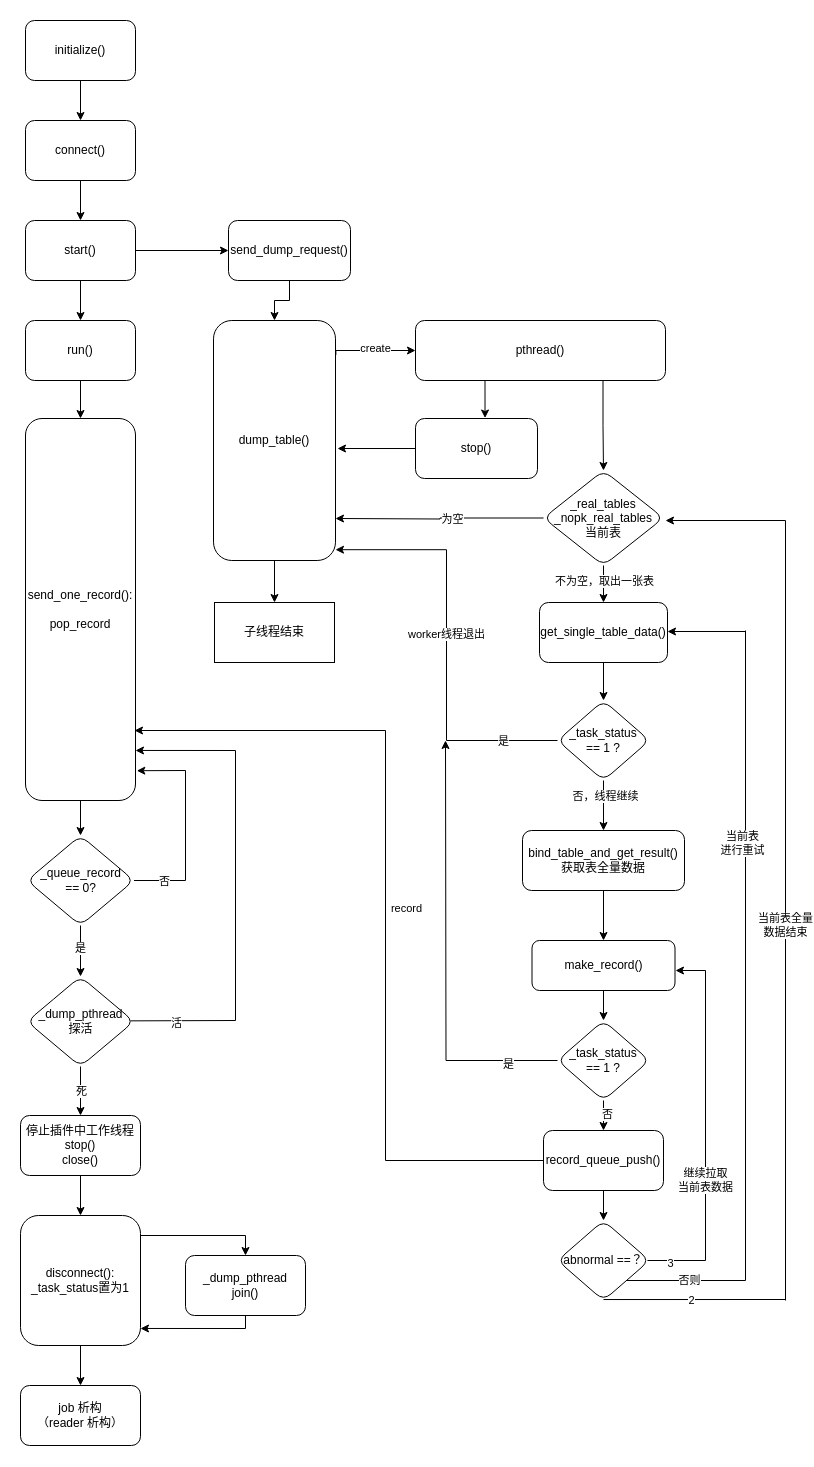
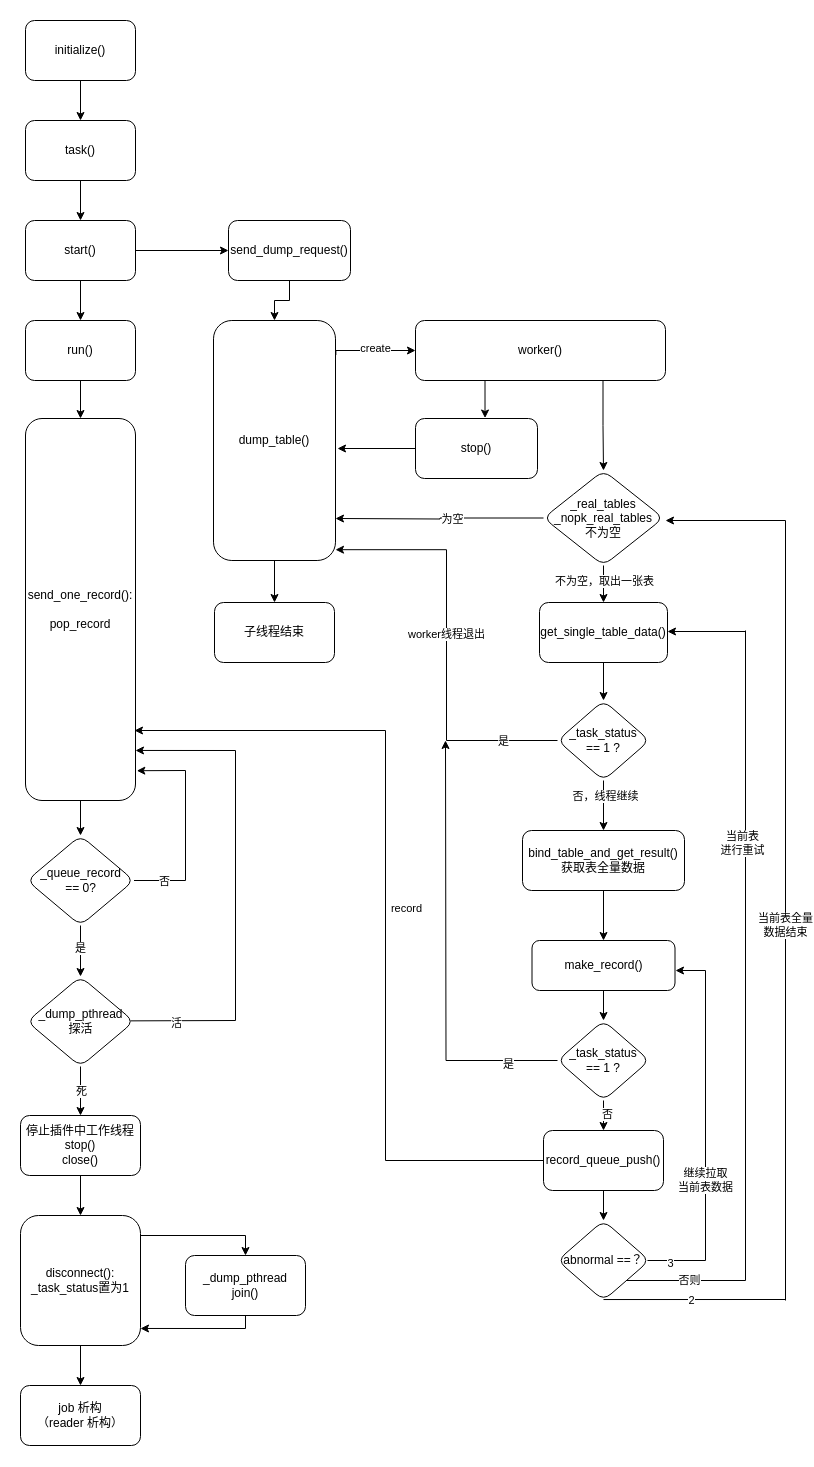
- <mxCell id="5" value="connect()" style="rounded=1;whiteSpace=wrap;html=1;" vertex="1" parent="1"><mxGeometry x="25" y="120" width="110" height="60" as="geometry" /></mxCell>
+ <mxCell id="5" value="task()" style="rounded=1;whiteSpace=wrap;html=1;" vertex="1" parent="1"><mxGeometry x="25" y="120" width="110" height="60" as="geometry" /></mxCell>
- <mxCell id="19" value="pthread()" style="rounded=1;whiteSpace=wrap;html=1;" vertex="1" parent="1"><mxGeometry x="415" y="320" width="250" height="60" as="geometry" /></mxCell>
+ <mxCell id="19" value="worker()" style="rounded=1;whiteSpace=wrap;html=1;" vertex="1" parent="1"><mxGeometry x="415" y="320" width="250" height="60" as="geometry" /></mxCell>
- <mxCell id="30" value="_real_tables&lt;br&gt;_nopk_real_tables&lt;br&gt;当前表" style="rhombus;whiteSpace=wrap;html=1;rounded=1;" vertex="1" parent="1"><mxGeometry x="543" y="470" width="120" height="95" as="geometry" /></mxCell>
+ <mxCell id="30" value="_real_tables&lt;br&gt;_nopk_real_tables&lt;br&gt;不为空" style="rhombus;whiteSpace=wrap;html=1;rounded=1;" vertex="1" parent="1"><mxGeometry x="543" y="470" width="120" height="95" as="geometry" /></mxCell>
- <mxCell id="74" value="子线程结束" style="whiteSpace=wrap;html=1;rounded=0;" vertex="1" parent="1"><mxGeometry x="214" y="602" width="120" height="60" as="geometry" /></mxCell>
+ <mxCell id="74" value="子线程结束" style="rounded=1;whiteSpace=wrap;html=1;" vertex="1" parent="1"><mxGeometry x="214" y="602" width="120" height="60" as="geometry" /></mxCell>
